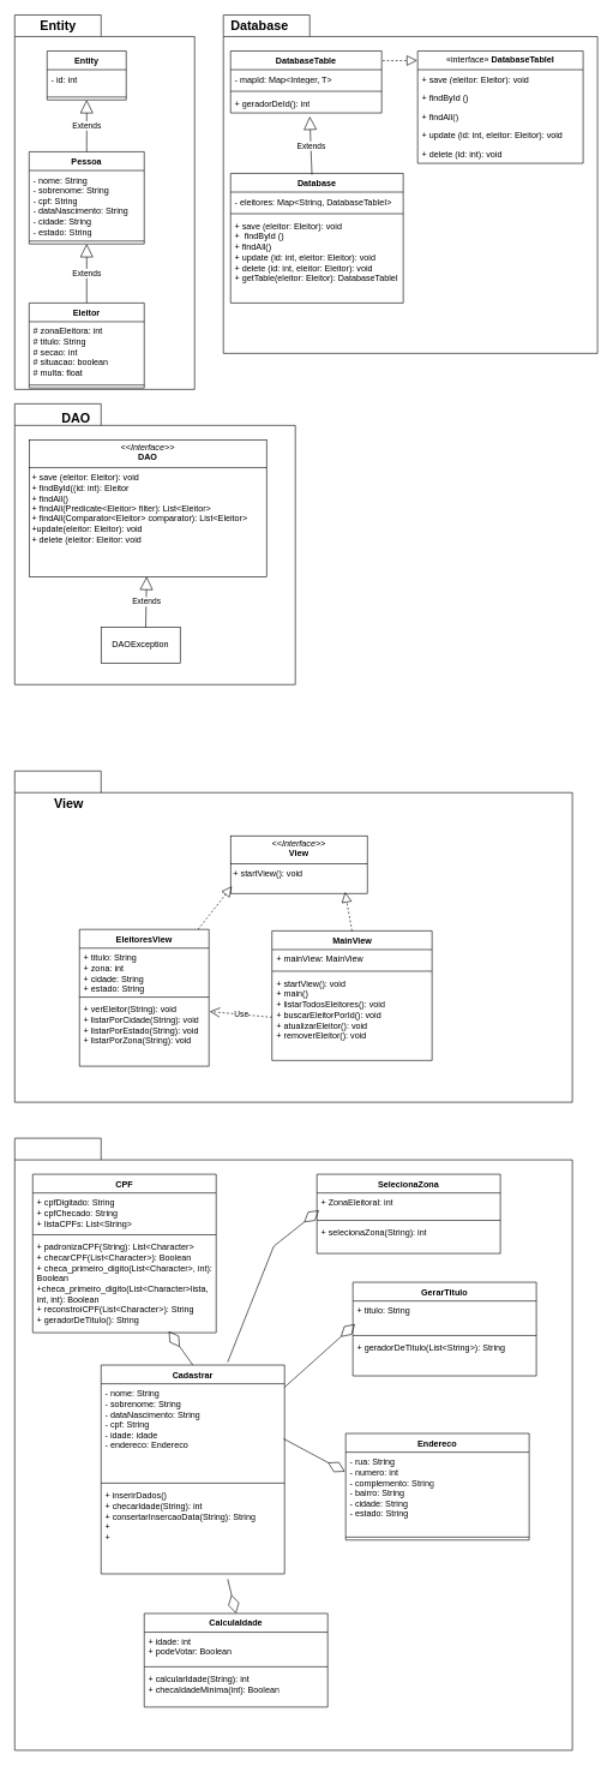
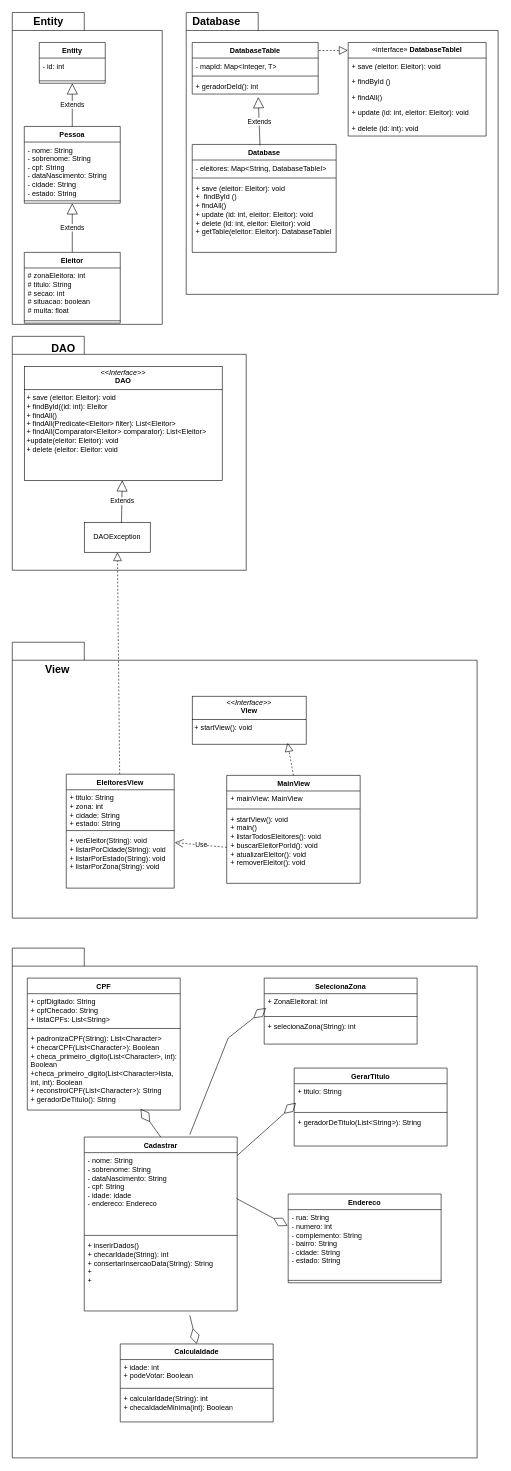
- <mxCell id="51" value="" style="endArrow=block;dashed=1;endFill=0;endSize=12;html=1;rounded=0;entryX=0.01;entryY=0.876;entryDx=0;entryDy=0;entryPerimeter=0;" parent="1" source="47" target="41" edge="1"><mxGeometry width="160" relative="1" as="geometry"><mxPoint x="251" y="1287" as="sourcePoint" /><mxPoint x="250" y="1240" as="targetPoint" /></mxGeometry></mxCell>
+ <mxCell id="51" value="" style="endArrow=block;dashed=1;endFill=0;endSize=12;html=1;rounded=0;" parent="1" source="47" target="37" edge="1"><mxGeometry width="160" relative="1" as="geometry"><mxPoint x="251" y="1287" as="sourcePoint" /><mxPoint x="250" y="1240" as="targetPoint" /></mxGeometry></mxCell>
